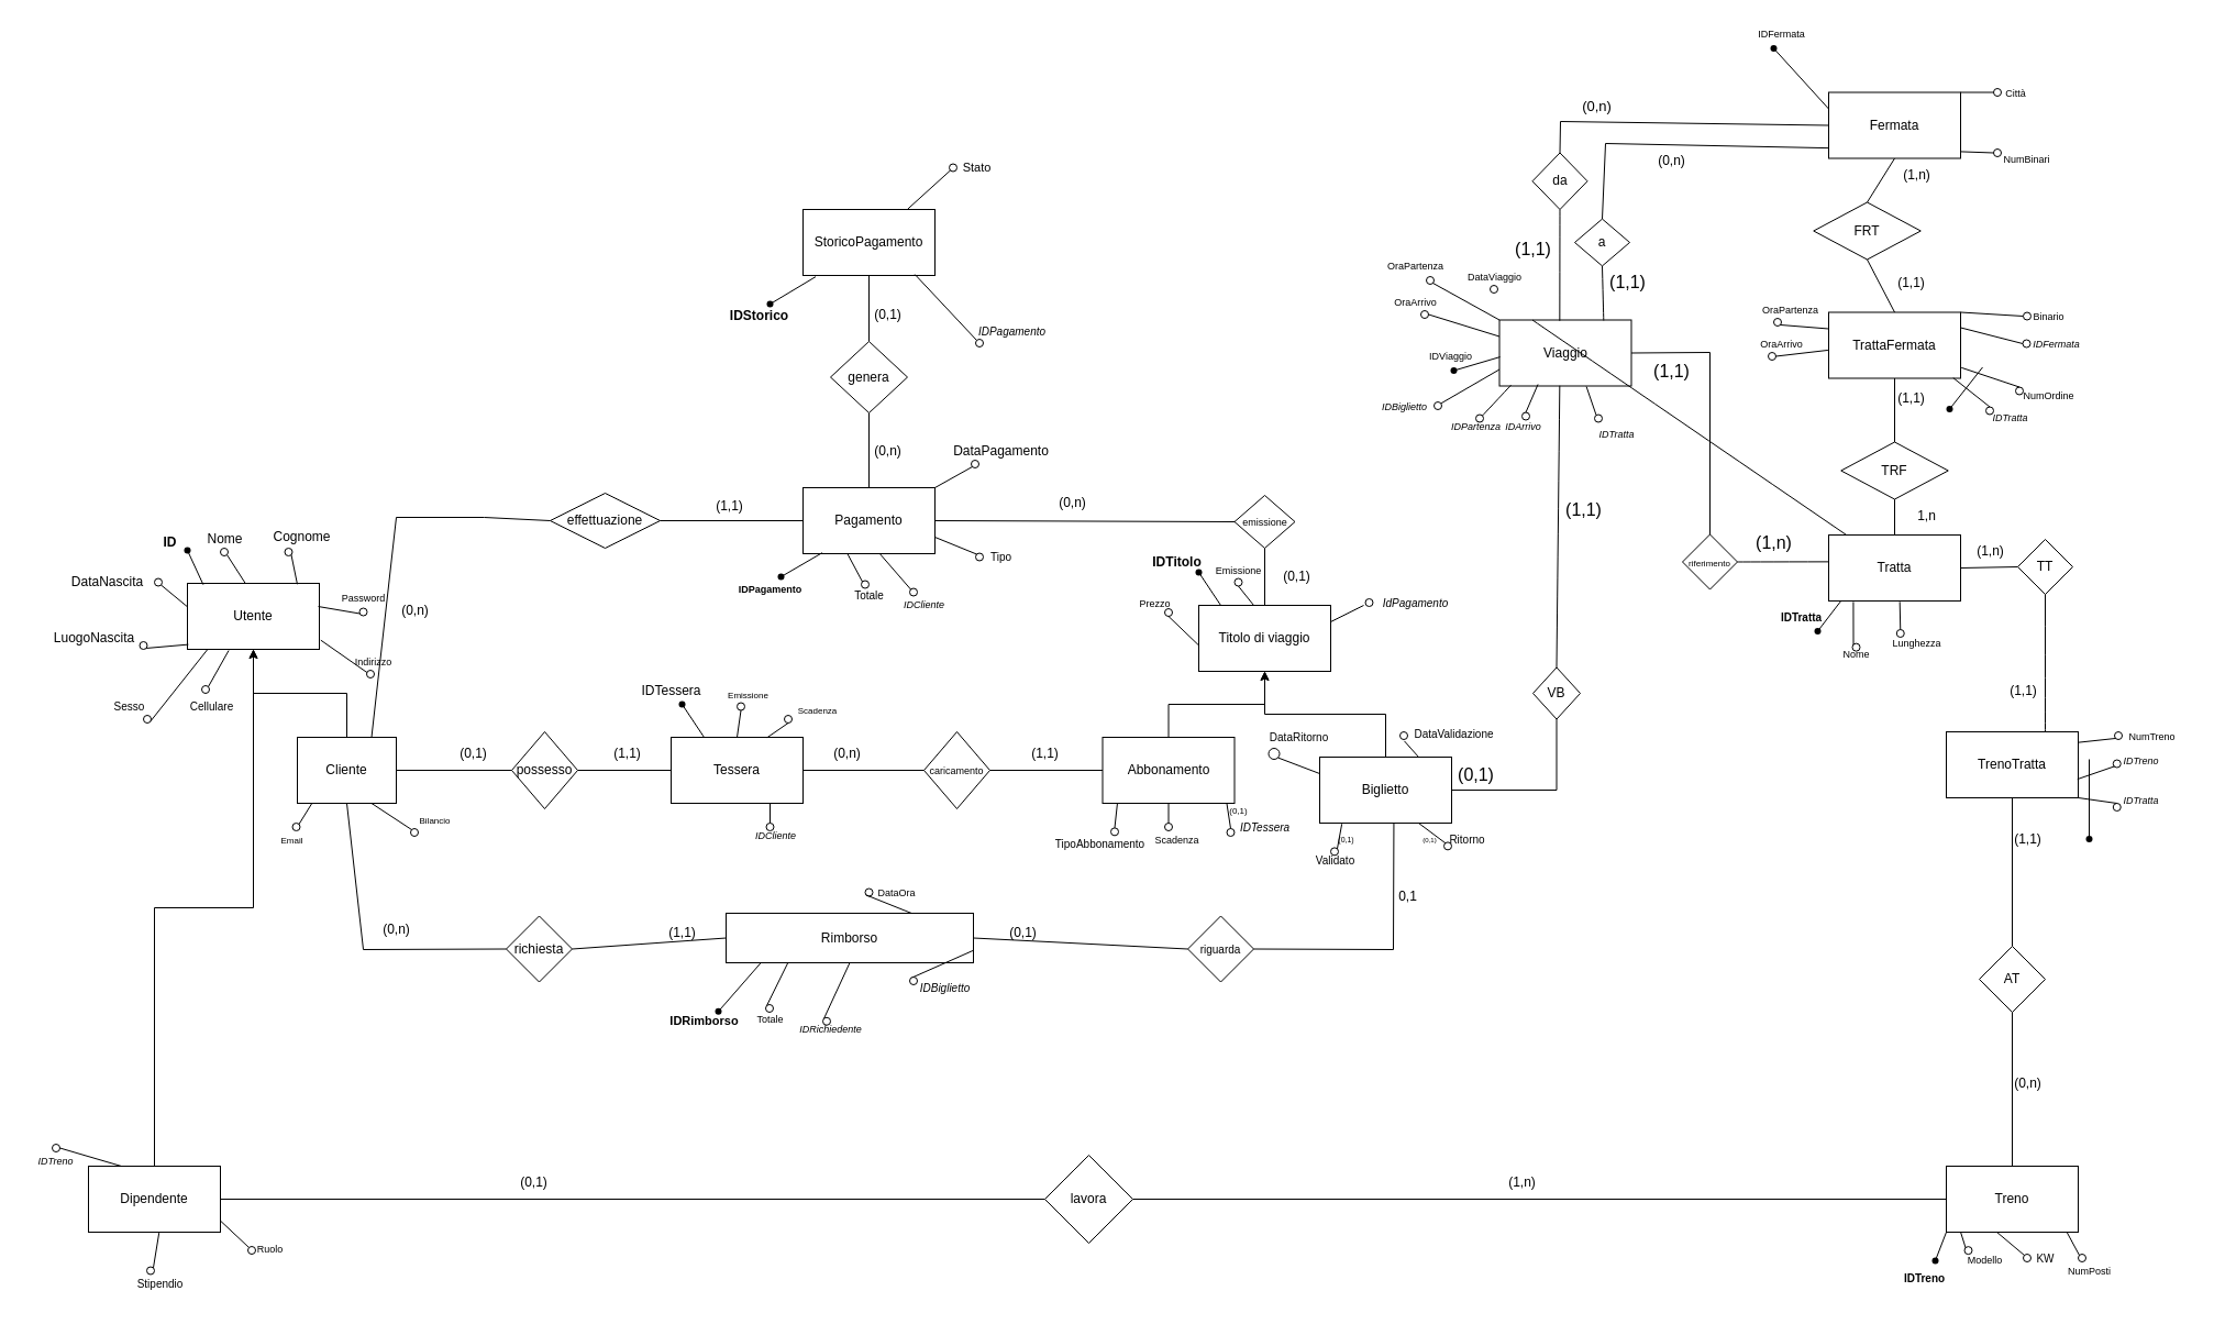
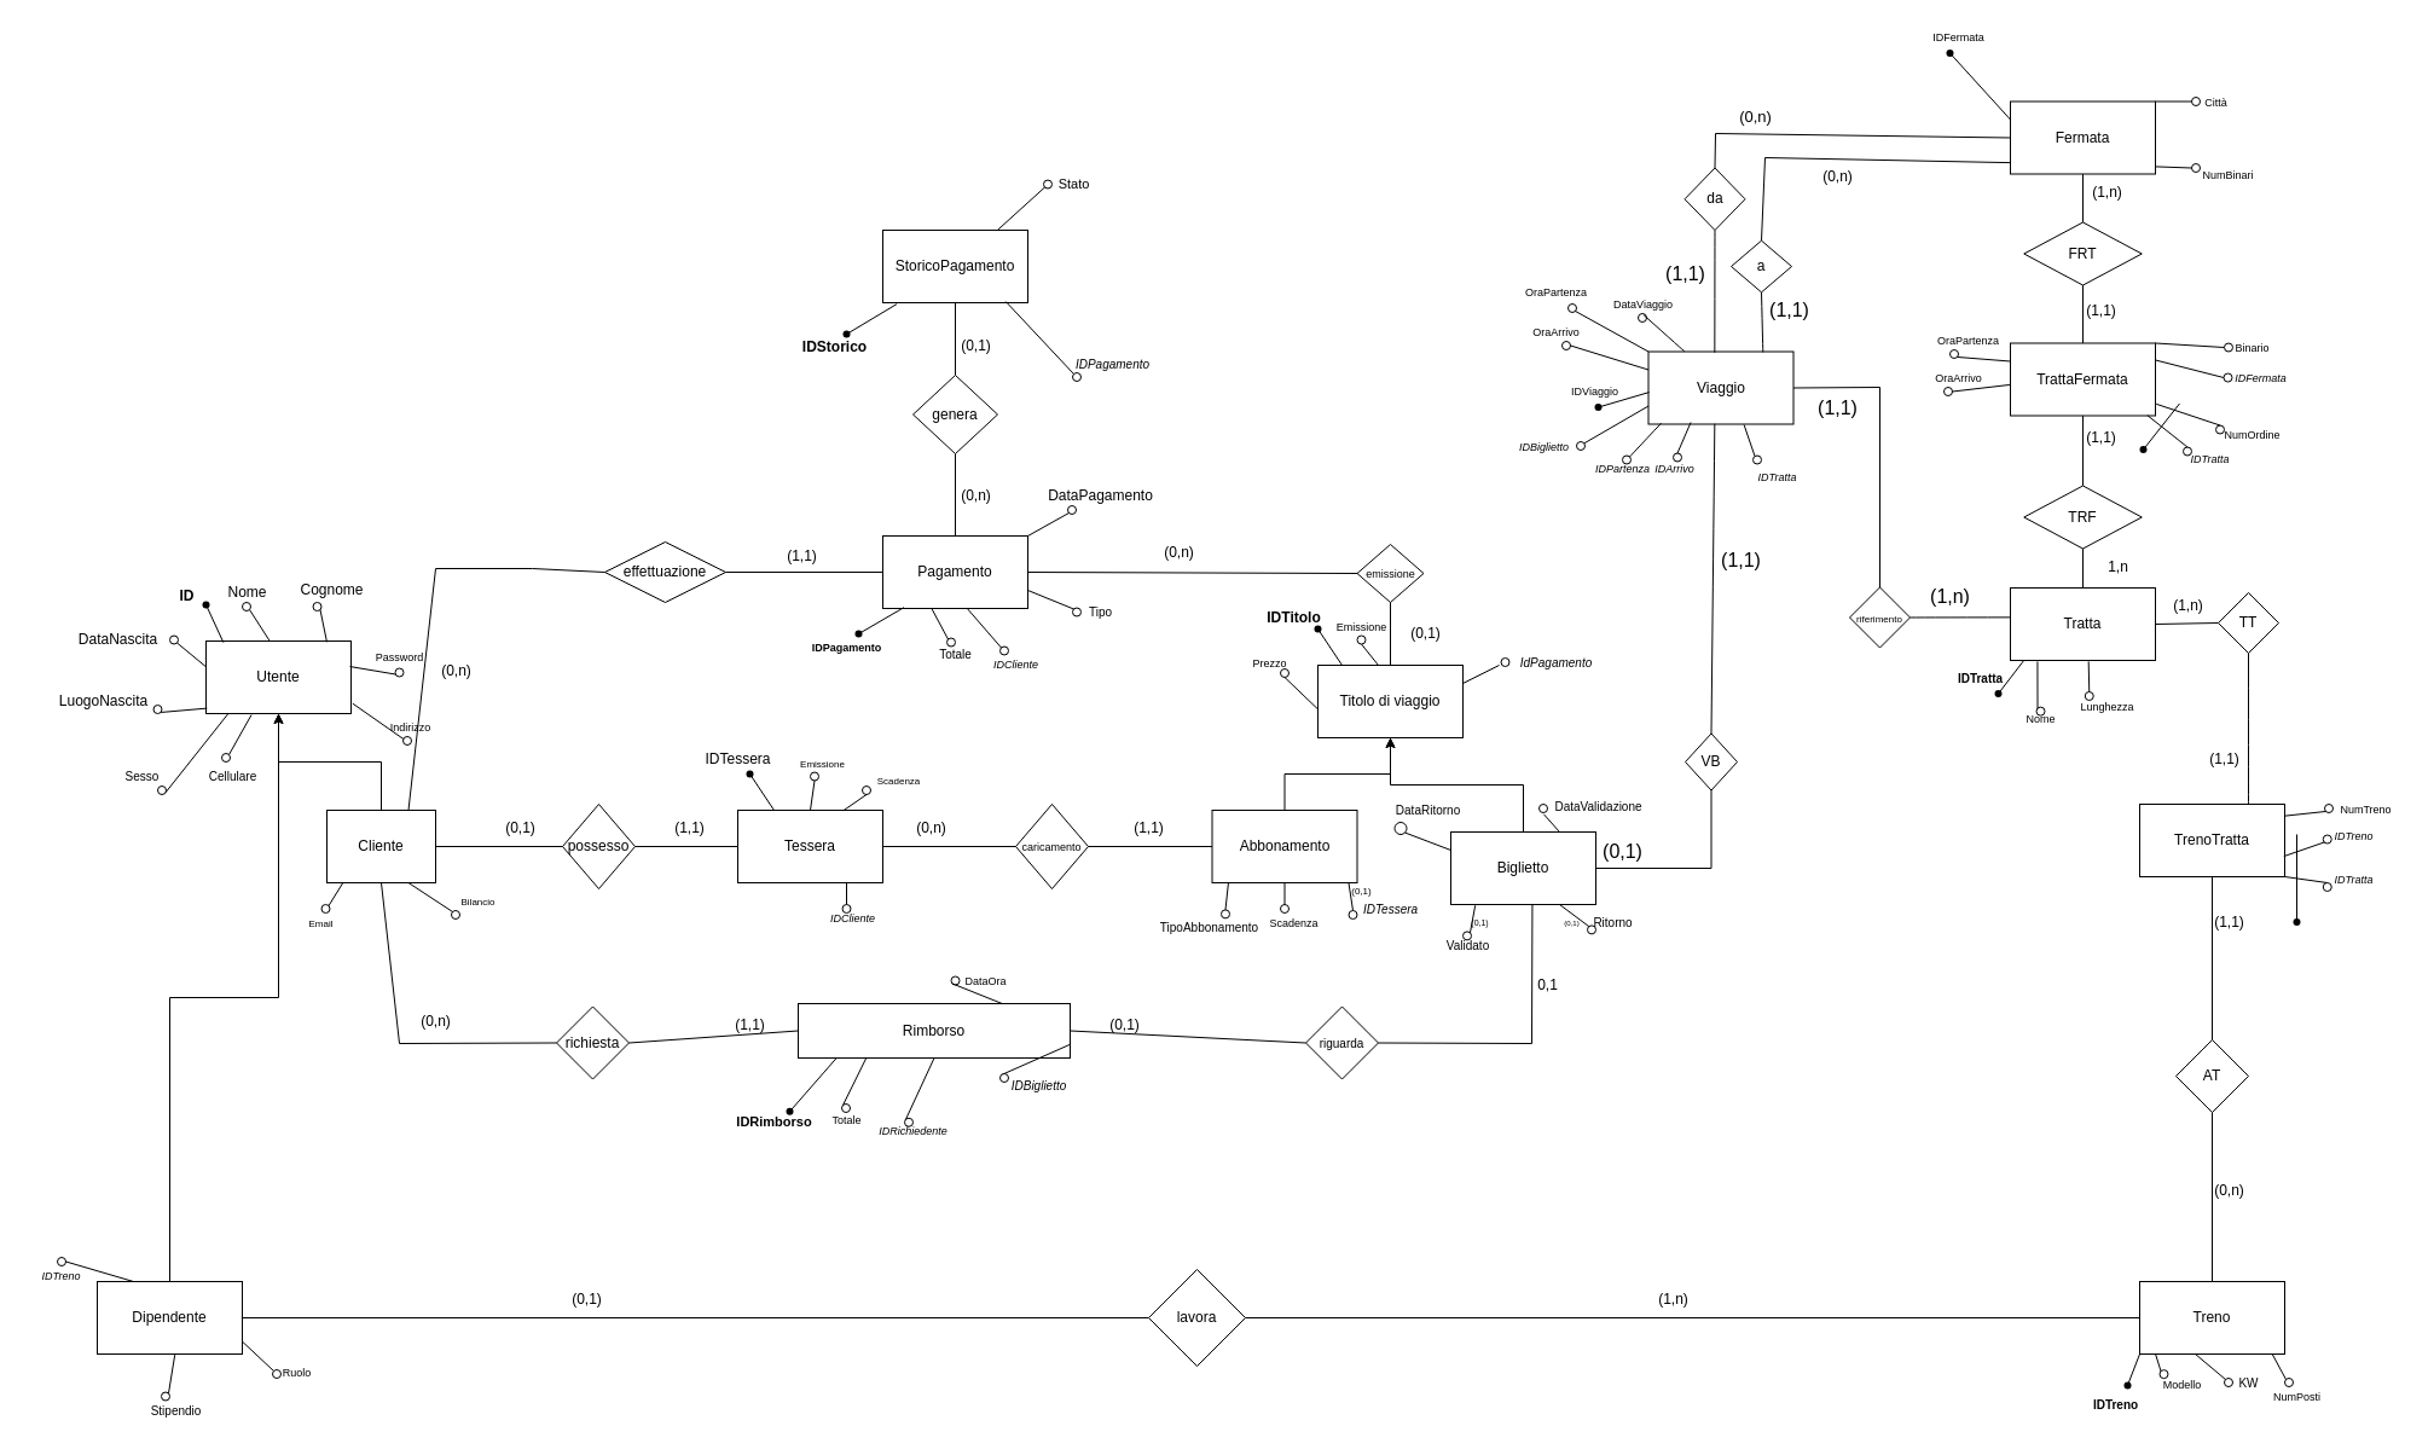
- <mxCell id="75" value="FRT" style="rhombus;whiteSpace=wrap;html=1;" parent="1" vertex="1"><mxGeometry x="1649.25" y="183.5" width="97.5" height="52" as="geometry" /></mxCell>
+ <mxCell id="75" value="FRT" style="rhombus;whiteSpace=wrap;html=1;" parent="1" vertex="1"><mxGeometry x="1674.25" y="183.5" width="97.5" height="52" as="geometry" /></mxCell>
- <mxCell id="289" value="" style="endArrow=none;html=1;rounded=0;fontSize=12;startSize=8;endSize=8;curved=1;exitX=0.25;exitY=0;exitDx=0;exitDy=0;" parent="1" source="255" target="17" edge="1"><mxGeometry width="50" height="50" relative="1" as="geometry"><mxPoint x="1340" y="370" as="sourcePoint" /><mxPoint x="1390" y="320" as="targetPoint" /></mxGeometry></mxCell>
+ <mxCell id="289" value="" style="endArrow=none;html=1;rounded=0;fontSize=12;startSize=8;endSize=8;curved=1;entryX=0.518;entryY=0.983;entryDx=0;entryDy=0;entryPerimeter=0;exitX=0.25;exitY=0;exitDx=0;exitDy=0;" parent="1" source="255" target="288" edge="1"><mxGeometry width="50" height="50" relative="1" as="geometry"><mxPoint x="1340" y="370" as="sourcePoint" /><mxPoint x="1390" y="320" as="targetPoint" /></mxGeometry></mxCell>
